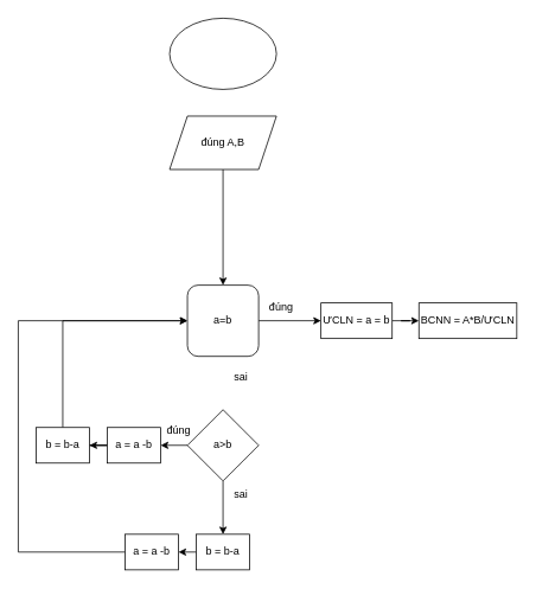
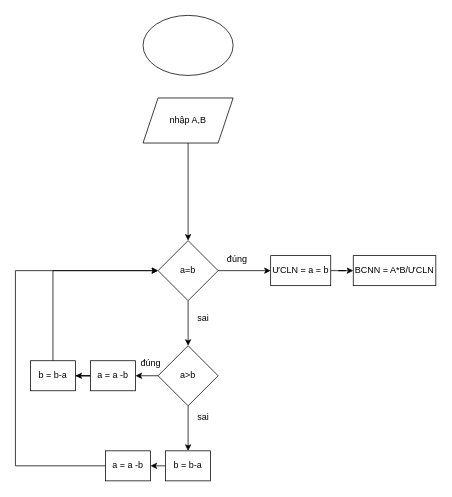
- <mxCell id="4" value="đúng A,B" style="shape=parallelogram;perimeter=parallelogramPerimeter;whiteSpace=wrap;html=1;fixedSize=1;" vertex="1" parent="1"><mxGeometry x="190" y="130" width="120" height="60" as="geometry" /></mxCell>
+ <mxCell id="4" value="nhập A,B" style="shape=parallelogram;perimeter=parallelogramPerimeter;whiteSpace=wrap;html=1;fixedSize=1;" vertex="1" parent="1"><mxGeometry x="190" y="130" width="120" height="60" as="geometry" /></mxCell>
- <mxCell id="7" value="a=b" style="whiteSpace=wrap;html=1;rounded=1;" vertex="1" parent="1"><mxGeometry x="210" y="320" width="80" height="80" as="geometry" /></mxCell>
+ <mxCell id="7" value="a=b" style="rhombus;whiteSpace=wrap;html=1;" vertex="1" parent="1"><mxGeometry x="210" y="320" width="80" height="80" as="geometry" /></mxCell>
+ <mxCell id="6" value="" style="edgeStyle=orthogonalEdgeStyle;rounded=0;orthogonalLoop=1;jettySize=auto;html=1;" edge="1" parent="1" source="7" target="12"><mxGeometry relative="1" as="geometry" /></mxCell>
